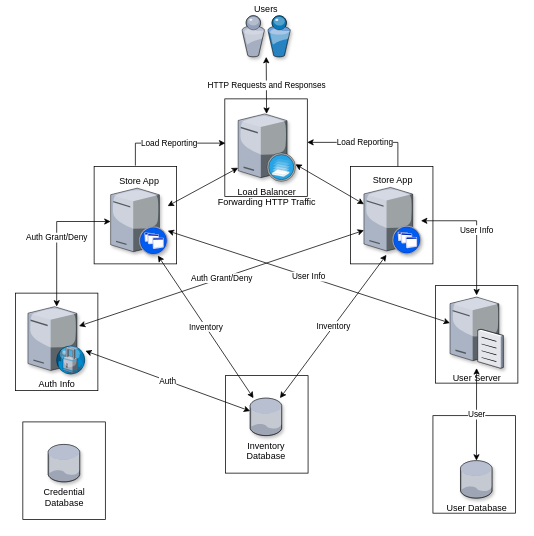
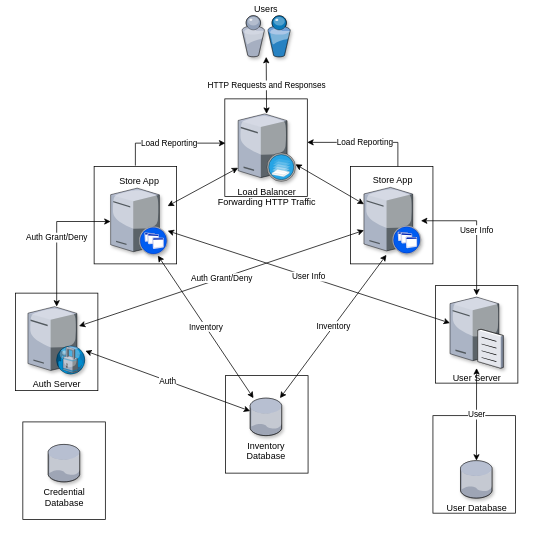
- <mxCell id="18" value="Auth Info" style="verticalLabelPosition=bottom;aspect=fixed;html=1;verticalAlign=top;strokeColor=none;align=center;outlineConnect=0;shape=mxgraph.citrix.proxy_server;shadow=1;" parent="1" vertex="1"><mxGeometry x="36.75" y="408" width="76.5" height="90" as="geometry" /></mxCell>
+ <mxCell id="18" value="Auth Server" style="verticalLabelPosition=bottom;aspect=fixed;html=1;verticalAlign=top;strokeColor=none;align=center;outlineConnect=0;shape=mxgraph.citrix.proxy_server;shadow=1;" parent="1" vertex="1"><mxGeometry x="36.75" y="408" width="76.5" height="90" as="geometry" /></mxCell>
